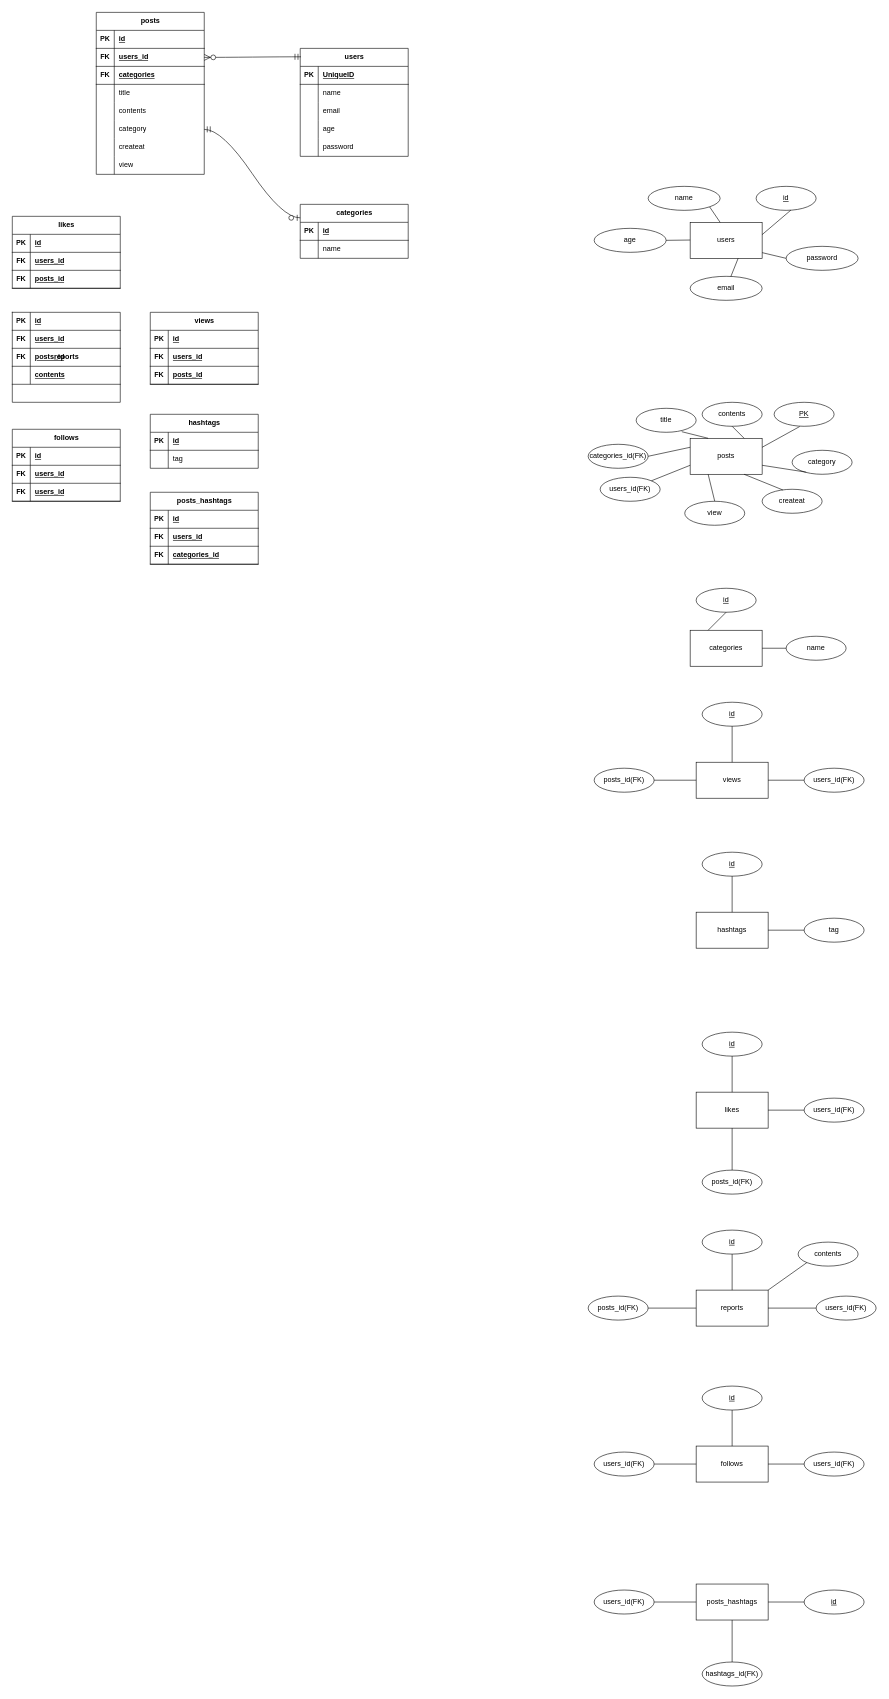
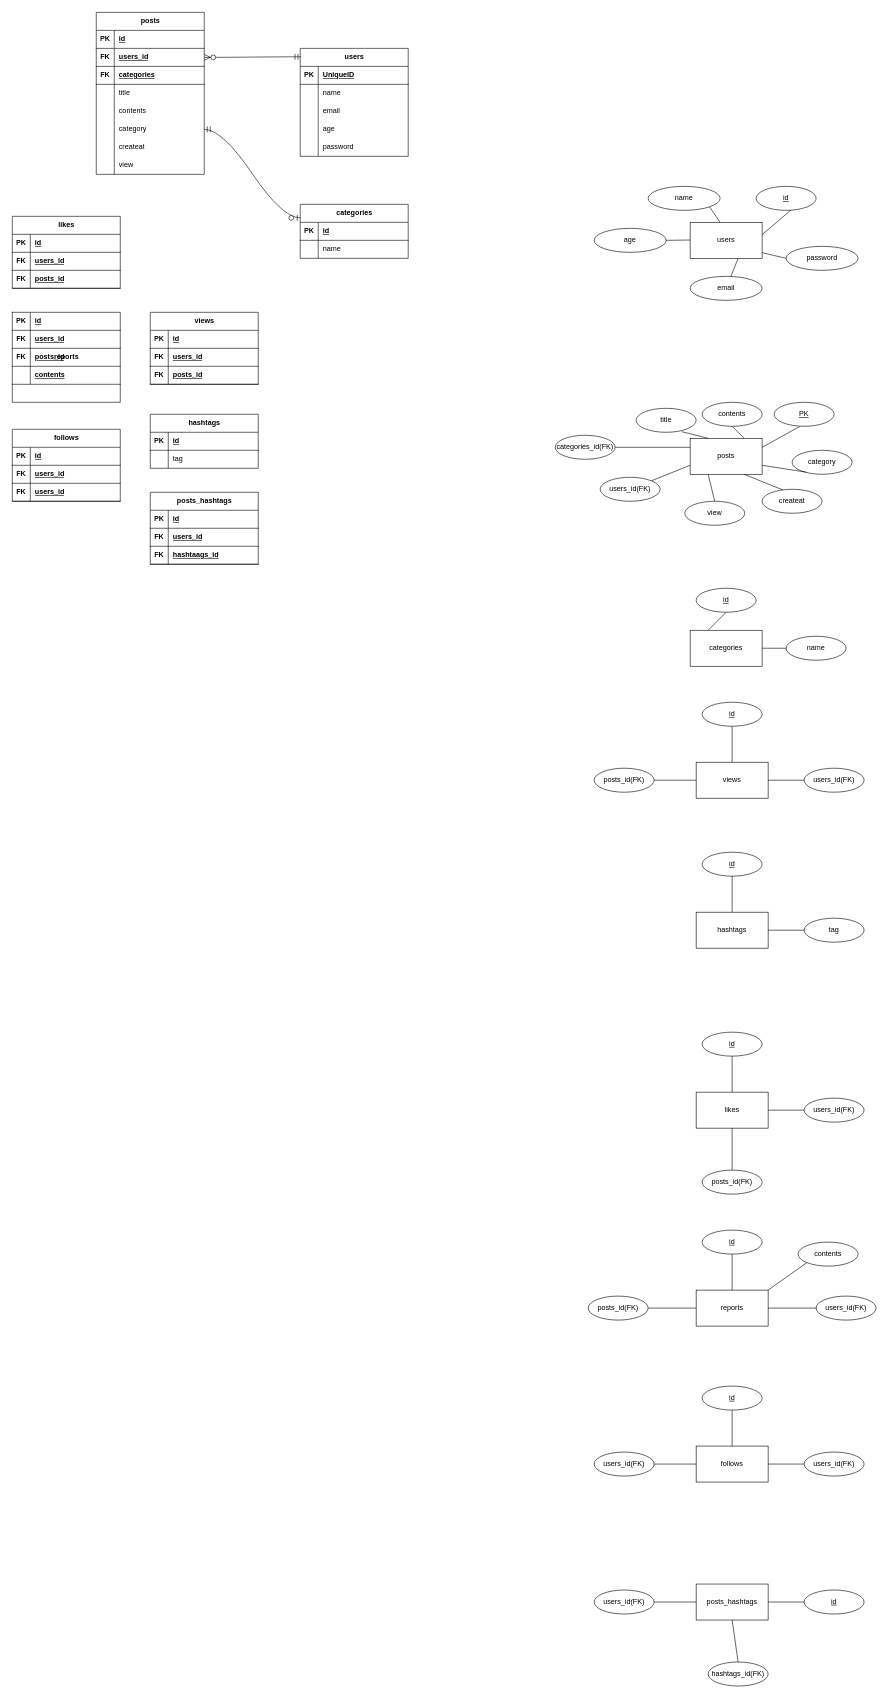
- <mxCell id="37" value="categories_id(FK)" style="ellipse;whiteSpace=wrap;html=1;align=center;" vertex="1" parent="1"><mxGeometry x="980" y="740" width="100" height="40" as="geometry" /></mxCell>
+ <mxCell id="37" value="categories_id(FK)" style="ellipse;whiteSpace=wrap;html=1;align=center;" vertex="1" parent="1"><mxGeometry x="925" y="725" width="100" height="40" as="geometry" /></mxCell>
- <mxCell id="147" value="categories_id" style="shape=partialRectangle;connectable=0;fillColor=none;top=0;left=0;bottom=0;right=0;align=left;spacingLeft=6;fontStyle=5;overflow=hidden;whiteSpace=wrap;html=1;" vertex="1" parent="145"><mxGeometry x="30" width="150" height="30" as="geometry"><mxRectangle width="150" height="30" as="alternateBounds" /></mxGeometry></mxCell>
+ <mxCell id="147" value="hashtaags_id" style="shape=partialRectangle;connectable=0;fillColor=none;top=0;left=0;bottom=0;right=0;align=left;spacingLeft=6;fontStyle=5;overflow=hidden;whiteSpace=wrap;html=1;" vertex="1" parent="145"><mxGeometry x="30" width="150" height="30" as="geometry"><mxRectangle width="150" height="30" as="alternateBounds" /></mxGeometry></mxCell>
- <mxCell id="133" value="hashtags_id(FK)" style="ellipse;whiteSpace=wrap;html=1;align=center;" vertex="1" parent="1"><mxGeometry x="1170" y="2770" width="100" height="40" as="geometry" /></mxCell>
+ <mxCell id="133" value="hashtags_id(FK)" style="ellipse;whiteSpace=wrap;html=1;align=center;" vertex="1" parent="1"><mxGeometry x="1180" y="2770" width="100" height="40" as="geometry" /></mxCell>
